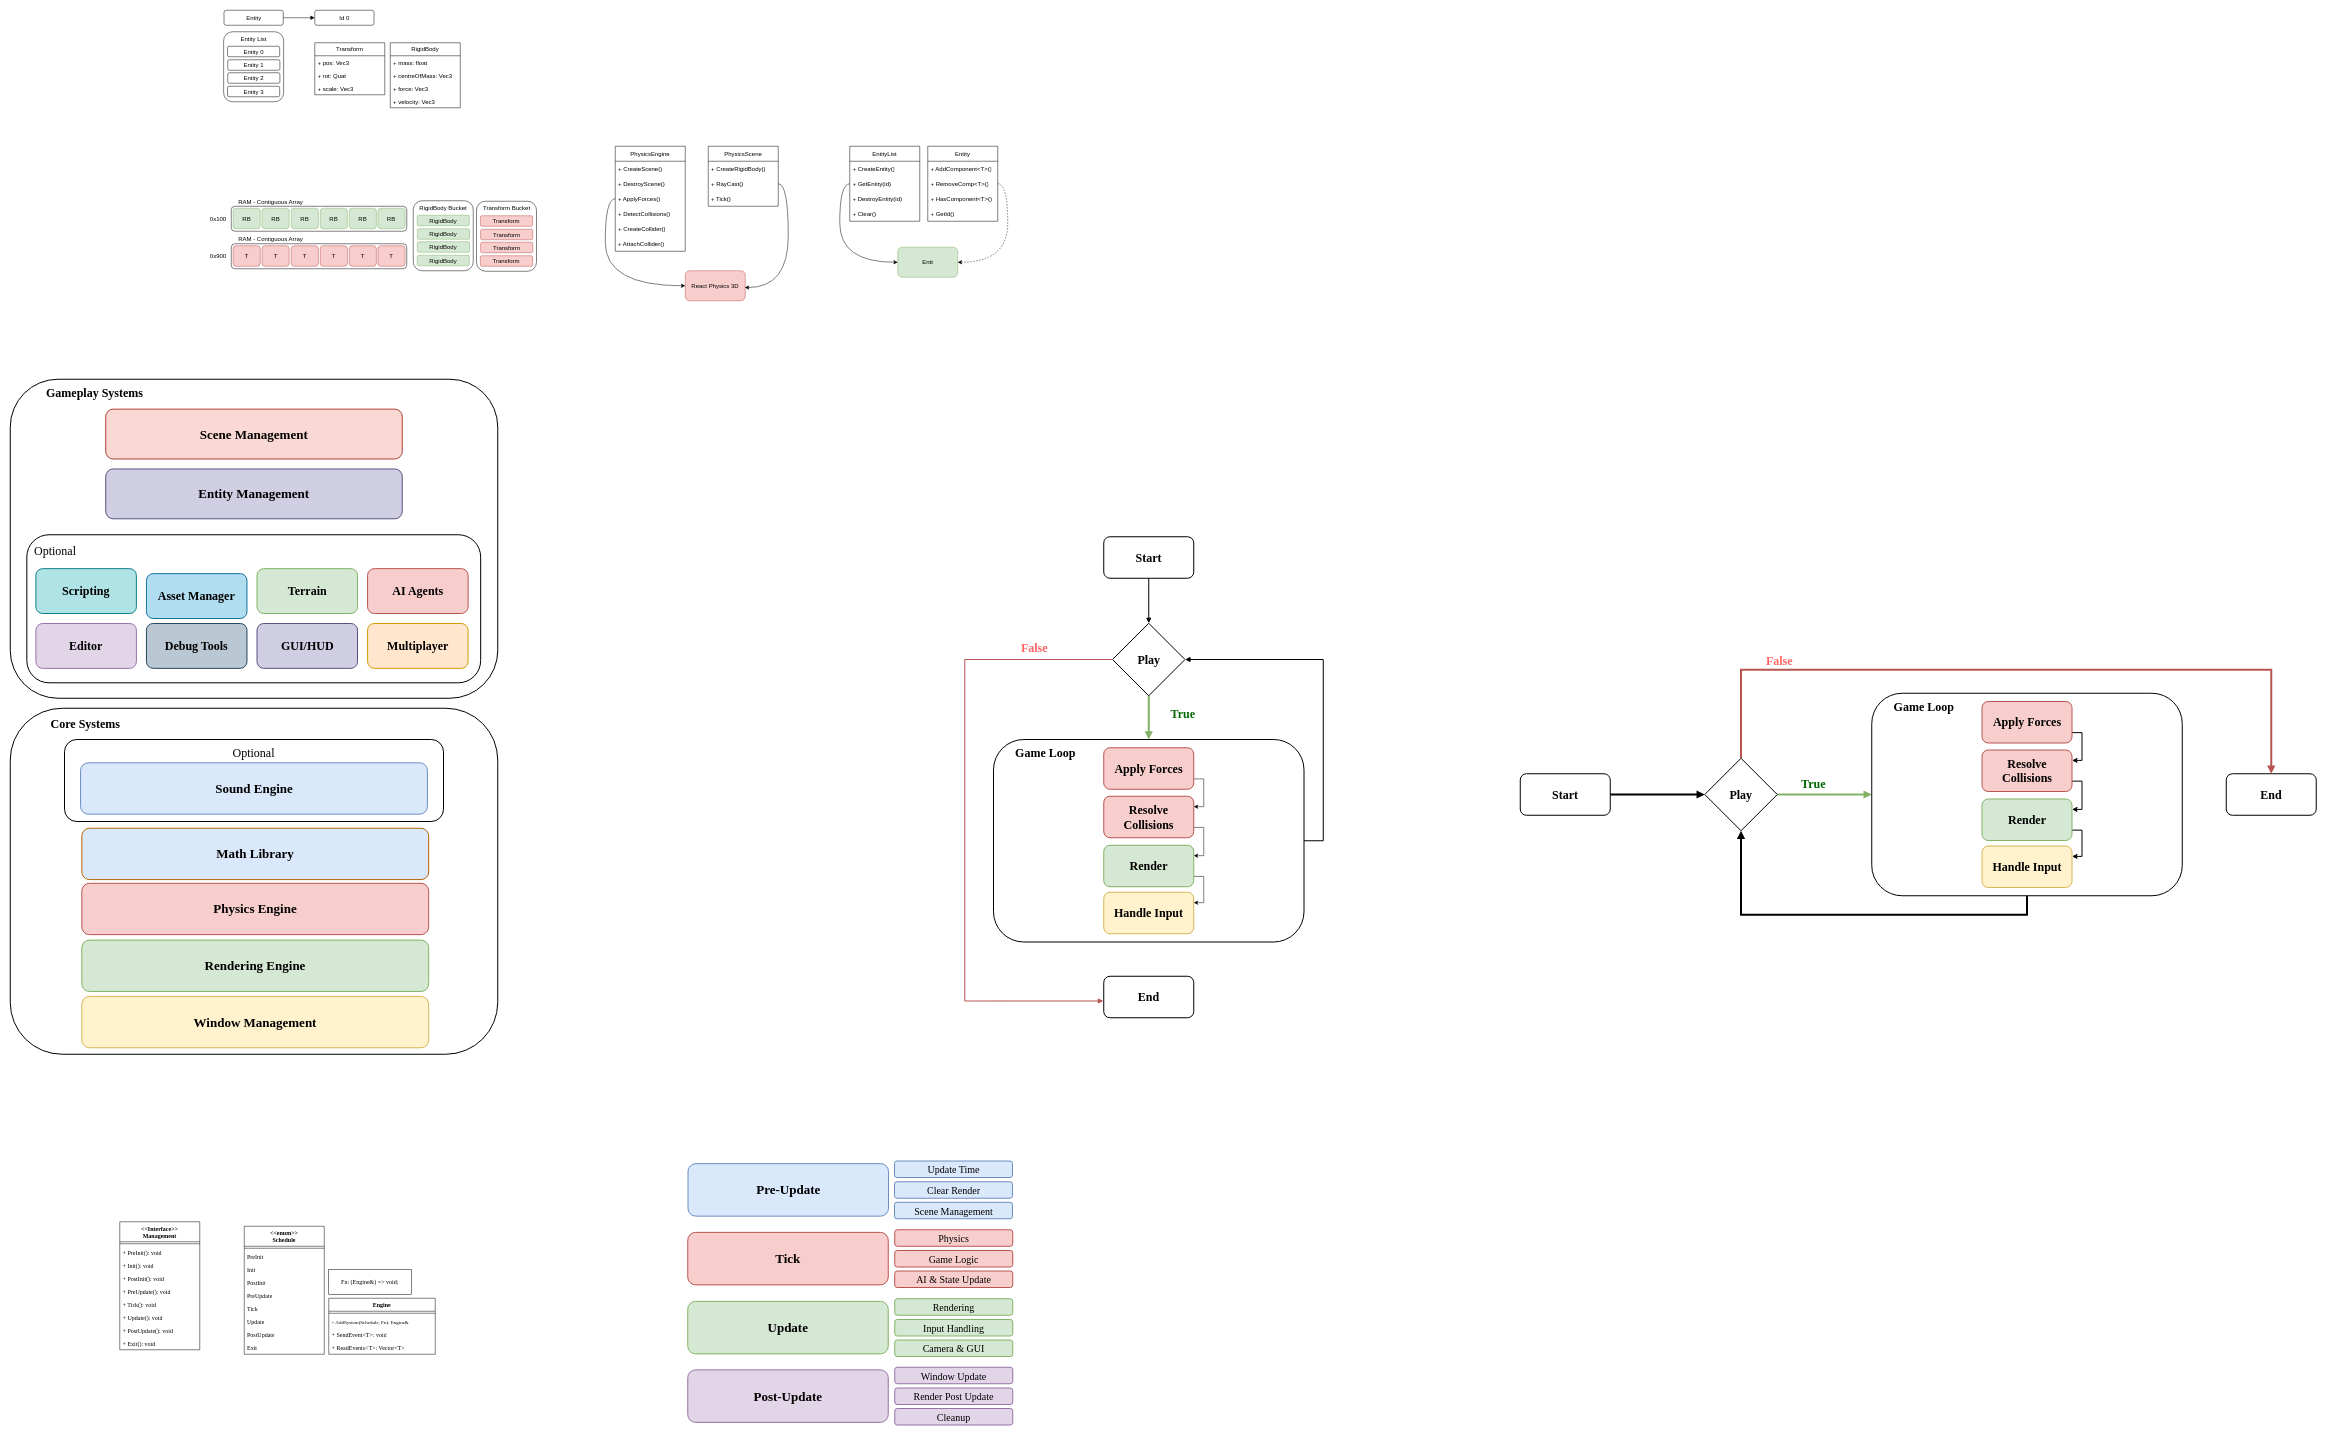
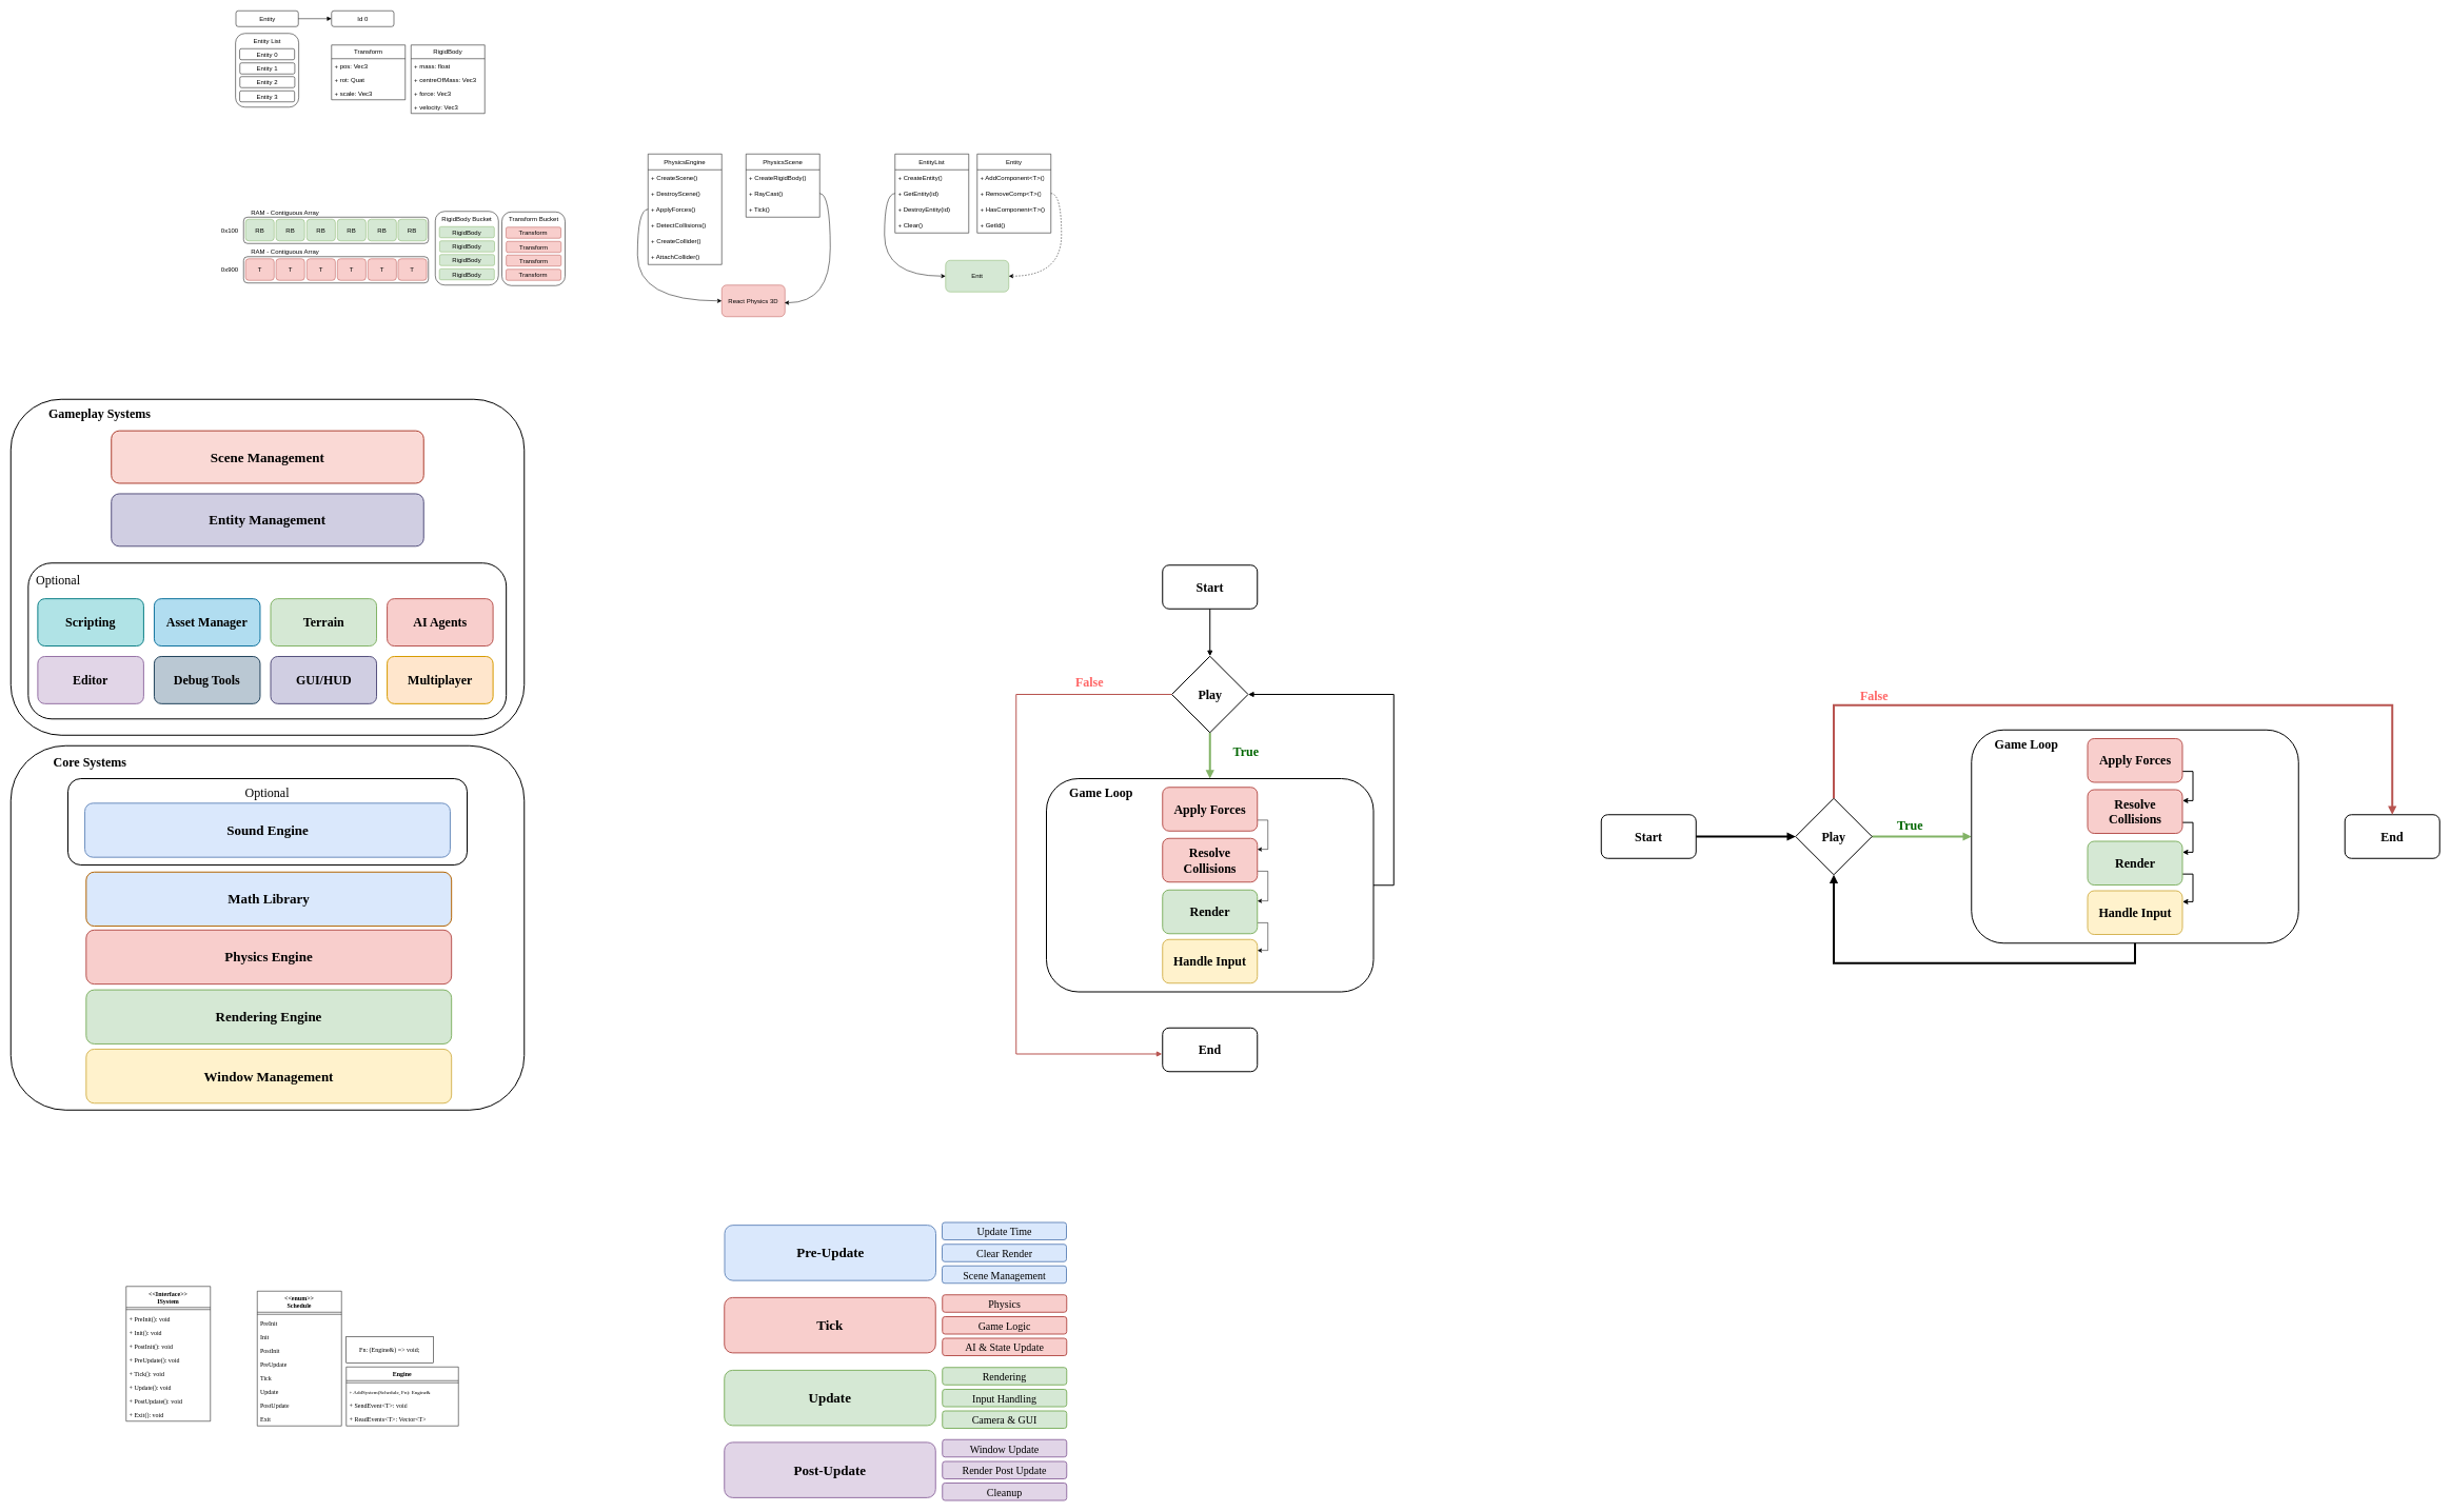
- <mxCell id="57" value="&lt;font style=&quot;font-size: 24px;&quot;&gt;Asset Manager&lt;/font&gt;" style="rounded=1;whiteSpace=wrap;html=1;hachureGap=4;fontFamily=Verdana;fillColor=#b1ddf0;strokeColor=#10739e;fontStyle=1;strokeWidth=2;" parent="54" vertex="1"><mxGeometry x="221.134" y="10" width="201.031" height="89.72" as="geometry" /></mxCell>
+ <mxCell id="57" value="&lt;font style=&quot;font-size: 24px;&quot;&gt;Asset Manager&lt;/font&gt;" style="rounded=1;whiteSpace=wrap;html=1;hachureGap=4;fontFamily=Verdana;fillColor=#b1ddf0;strokeColor=#10739e;fontStyle=1;strokeWidth=2;" parent="54" vertex="1"><mxGeometry x="221.134" width="201.031" height="89.72" as="geometry" /></mxCell>
- <mxCell id="22" value="&lt;div&gt;&lt;font&gt;&amp;lt;&amp;lt;Interface&amp;gt;&amp;gt;&lt;/font&gt;&lt;/div&gt;&lt;font&gt;Management&lt;/font&gt;" style="swimlane;fontStyle=1;align=center;verticalAlign=top;childLayout=stackLayout;horizontal=1;startSize=40;horizontalStack=0;resizeParent=1;resizeParentMax=0;resizeLast=0;collapsible=1;marginBottom=0;whiteSpace=wrap;html=1;hachureGap=4;fontFamily=Verdana;fillColor=none;" parent="1" vertex="1"><mxGeometry x="239" y="2443" width="160" height="256" as="geometry"><mxRectangle x="928" y="608" width="78" height="26" as="alternateBounds" /></mxGeometry></mxCell>
+ <mxCell id="22" value="&lt;div&gt;&lt;font&gt;&amp;lt;&amp;lt;Interface&amp;gt;&amp;gt;&lt;/font&gt;&lt;/div&gt;&lt;font&gt;ISystem&lt;/font&gt;" style="swimlane;fontStyle=1;align=center;verticalAlign=top;childLayout=stackLayout;horizontal=1;startSize=40;horizontalStack=0;resizeParent=1;resizeParentMax=0;resizeLast=0;collapsible=1;marginBottom=0;whiteSpace=wrap;html=1;hachureGap=4;fontFamily=Verdana;fillColor=none;" parent="1" vertex="1"><mxGeometry x="239" y="2443" width="160" height="256" as="geometry"><mxRectangle x="928" y="608" width="78" height="26" as="alternateBounds" /></mxGeometry></mxCell>
